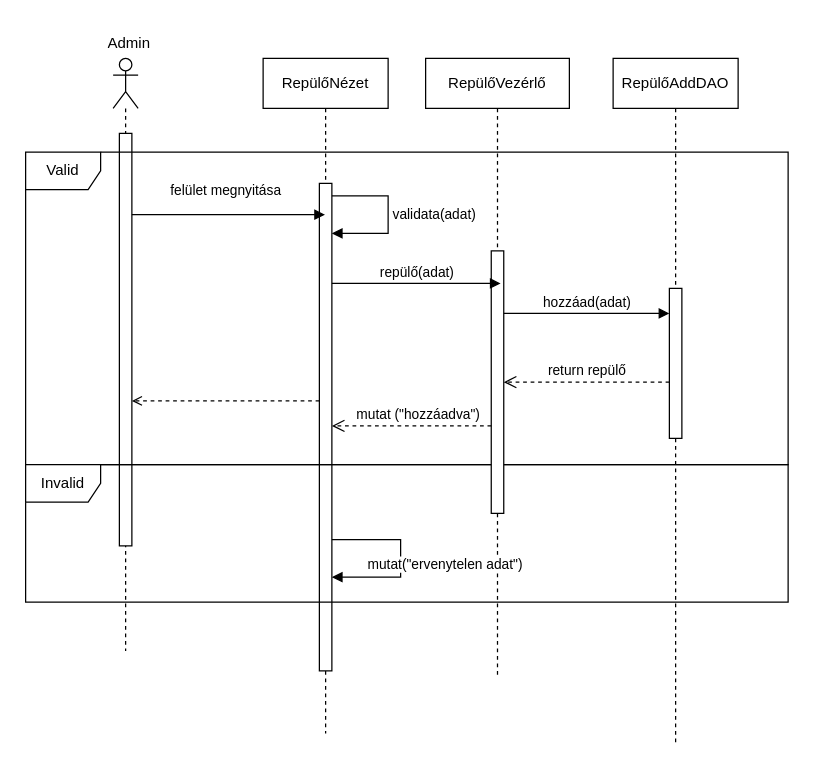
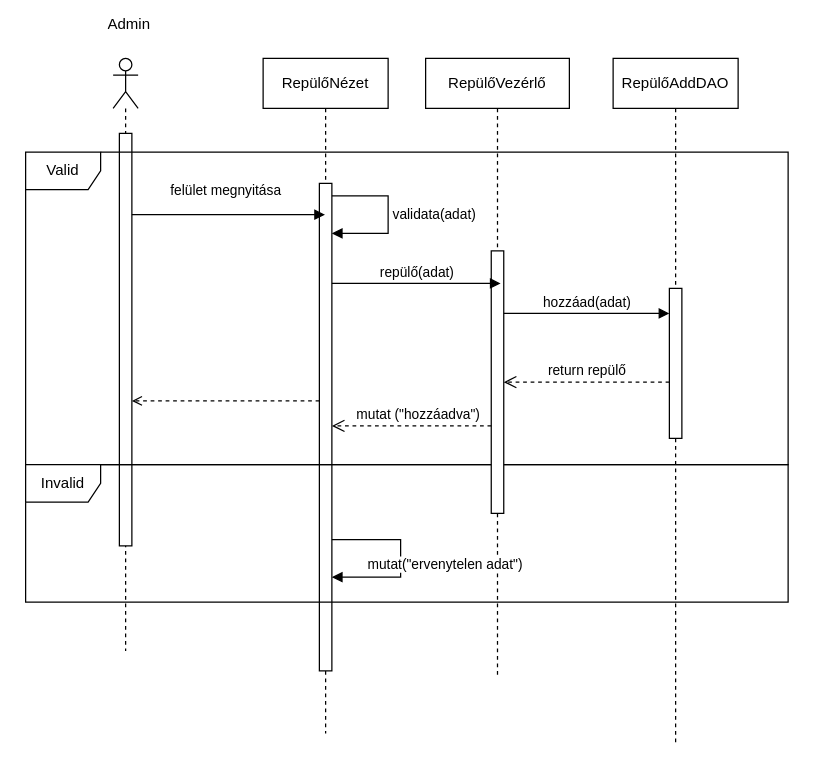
- <mxCell id="19" value="Admin" style="text;strokeColor=none;fillColor=none;align=left;verticalAlign=top;spacingLeft=4;spacingRight=4;overflow=hidden;rotatable=0;points=[[0,0.5],[1,0.5]];portConstraint=eastwest;whiteSpace=wrap;html=1;" parent="1" vertex="1"><mxGeometry x="80" y="20" width="80" height="26" as="geometry" /></mxCell>
+ <mxCell id="19" value="Admin" style="text;strokeColor=none;fillColor=none;align=left;verticalAlign=top;spacingLeft=4;spacingRight=4;overflow=hidden;rotatable=0;points=[[0,0.5],[1,0.5]];portConstraint=eastwest;whiteSpace=wrap;html=1;" parent="1" vertex="1"><mxGeometry x="80" y="5" width="80" height="26" as="geometry" /></mxCell>
